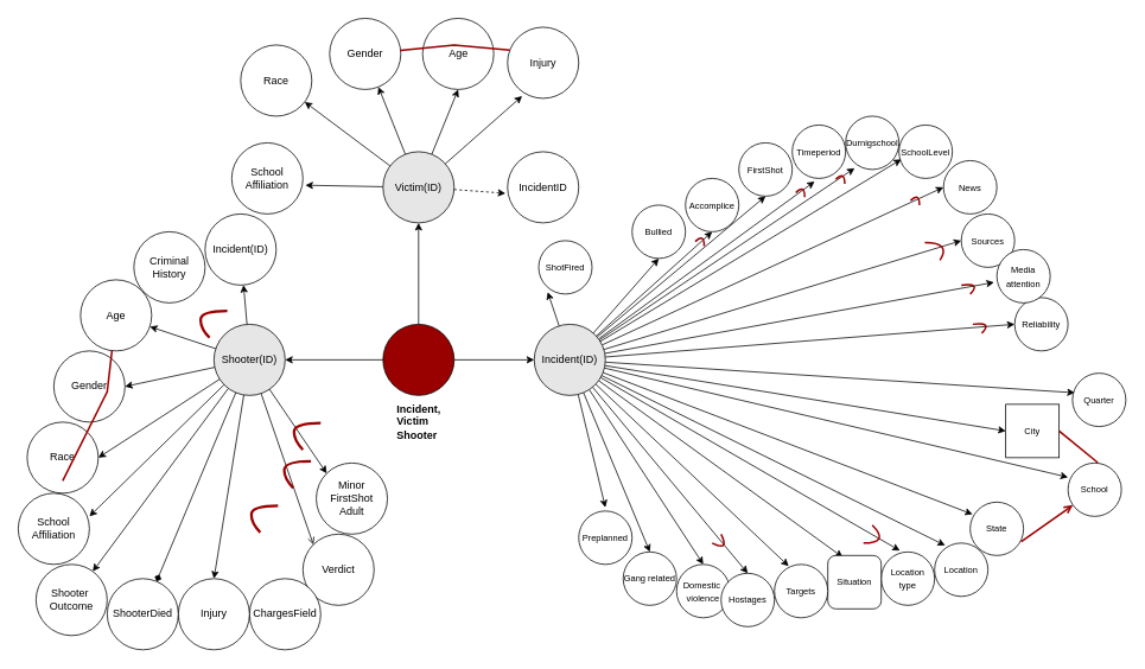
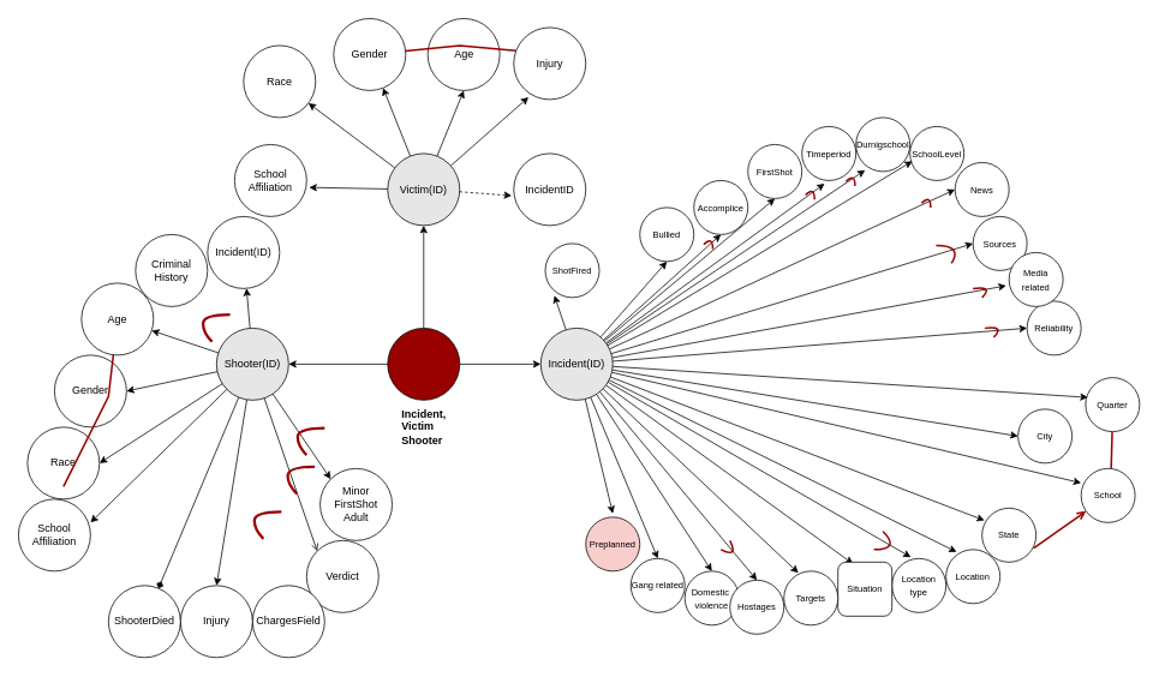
- <mxCell id="78" value="&lt;span style=&quot;font-size: 10px;&quot;&gt;Media attention&lt;br&gt;&lt;/span&gt;" style="ellipse;whiteSpace=wrap;html=1;aspect=fixed;shadow=0;fillColor=#FFFFFF;fillStyle=auto;" vertex="1" parent="1"><mxGeometry x="1120" y="280" width="60" height="60" as="geometry" /></mxCell>
+ <mxCell id="78" value="&lt;span style=&quot;font-size: 10px;&quot;&gt;Media related&lt;br&gt;&lt;/span&gt;" style="ellipse;whiteSpace=wrap;html=1;aspect=fixed;shadow=0;fillColor=#FFFFFF;fillStyle=auto;" vertex="1" parent="1"><mxGeometry x="1120" y="280" width="60" height="60" as="geometry" /></mxCell>
- <mxCell id="76" value="&lt;span style=&quot;font-size: 10px;&quot;&gt;City&lt;br&gt;&lt;/span&gt;" style="whiteSpace=wrap;html=1;aspect=fixed;shadow=0;fillColor=#FFFFFF;fillStyle=auto;rounded=0;" vertex="1" parent="1"><mxGeometry x="1130" y="454" width="60" height="60" as="geometry" /></mxCell>
+ <mxCell id="76" value="&lt;span style=&quot;font-size: 10px;&quot;&gt;City&lt;br&gt;&lt;/span&gt;" style="ellipse;whiteSpace=wrap;html=1;aspect=fixed;shadow=0;fillColor=#FFFFFF;fillStyle=auto;" vertex="1" parent="1"><mxGeometry x="1130" y="454" width="60" height="60" as="geometry" /></mxCell>
- <mxCell id="102" value="" style="endArrow=none;html=1;rounded=0;shadow=0;strokeColor=#990000;strokeWidth=2;fontSize=10;entryX=1;entryY=0.5;entryDx=0;entryDy=0;exitX=0.557;exitY=-0.007;exitDx=0;exitDy=0;exitPerimeter=0;" edge="1" parent="1" source="80" target="76"><mxGeometry width="50" height="50" relative="1" as="geometry"><mxPoint x="1140" y="560" as="sourcePoint" /><mxPoint x="1190" y="510" as="targetPoint" /></mxGeometry></mxCell>
+ <mxCell id="102" value="" style="endArrow=none;html=1;rounded=0;shadow=0;strokeColor=#990000;strokeWidth=2;fontSize=10;exitX=0.557;exitY=-0.007;exitDx=0;exitDy=0;exitPerimeter=0;" edge="1" parent="1" source="80" target="79"><mxGeometry width="50" height="50" relative="1" as="geometry"><mxPoint x="1140" y="560" as="sourcePoint" /><mxPoint x="1190" y="510" as="targetPoint" /></mxGeometry></mxCell>
- <mxCell id="23" style="edgeStyle=none;rounded=0;orthogonalLoop=1;jettySize=auto;html=1;shadow=0;strokeColor=default;" edge="1" parent="1" source="29" target="35"><mxGeometry relative="1" as="geometry" /></mxCell>
- <mxCell id="86" value="&lt;span style=&quot;font-size: 10px;&quot;&gt;Preplanned&lt;br&gt;&lt;/span&gt;" style="ellipse;whiteSpace=wrap;html=1;aspect=fixed;shadow=0;fillColor=#FFFFFF;fillStyle=auto;" vertex="1" parent="1"><mxGeometry x="650" y="574" width="60" height="60" as="geometry" /></mxCell>
+ <mxCell id="86" value="&lt;span style=&quot;font-size: 10px;&quot;&gt;Preplanned&lt;br&gt;&lt;/span&gt;" style="ellipse;whiteSpace=wrap;html=1;aspect=fixed;shadow=0;fillColor=#f8cecc;fillStyle=auto;" vertex="1" parent="1"><mxGeometry x="650" y="574" width="60" height="60" as="geometry" /></mxCell>
- <mxCell id="35" value="Shooter&amp;nbsp;&lt;br&gt;Outcome" style="ellipse;whiteSpace=wrap;html=1;aspect=fixed;shadow=0;fillColor=#FFFFFF;fillStyle=auto;" vertex="1" parent="1"><mxGeometry x="40" y="634" width="80" height="80" as="geometry" /></mxCell>
